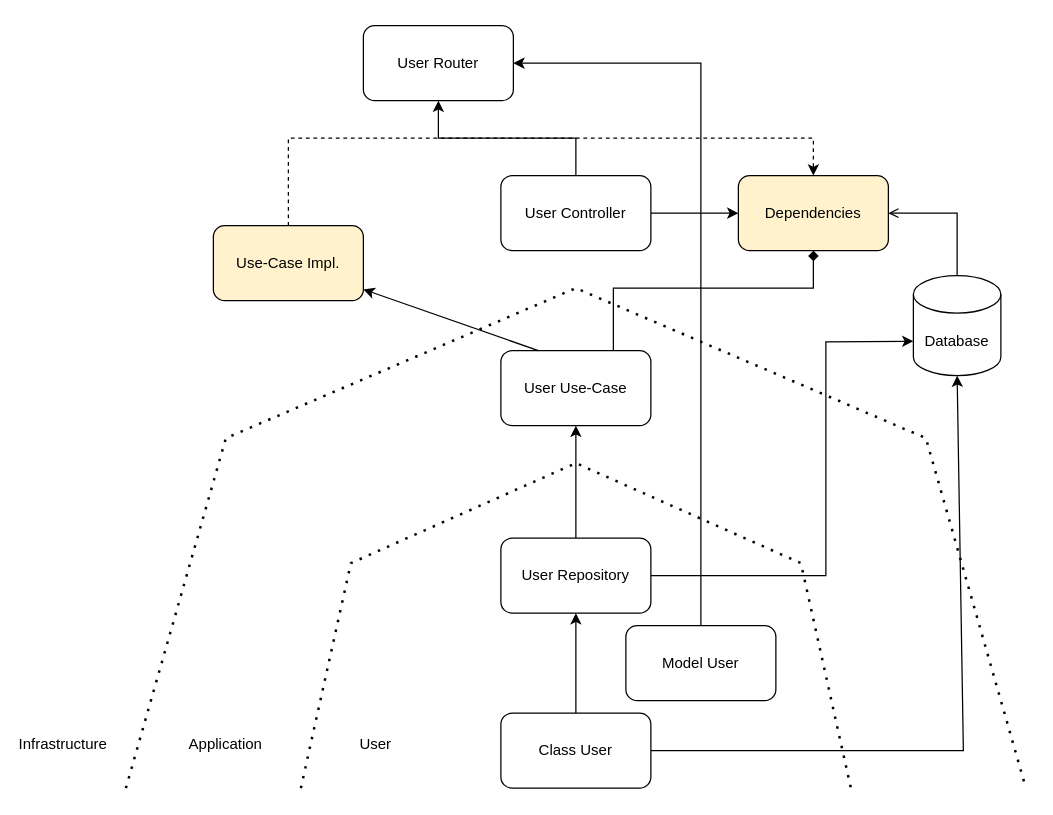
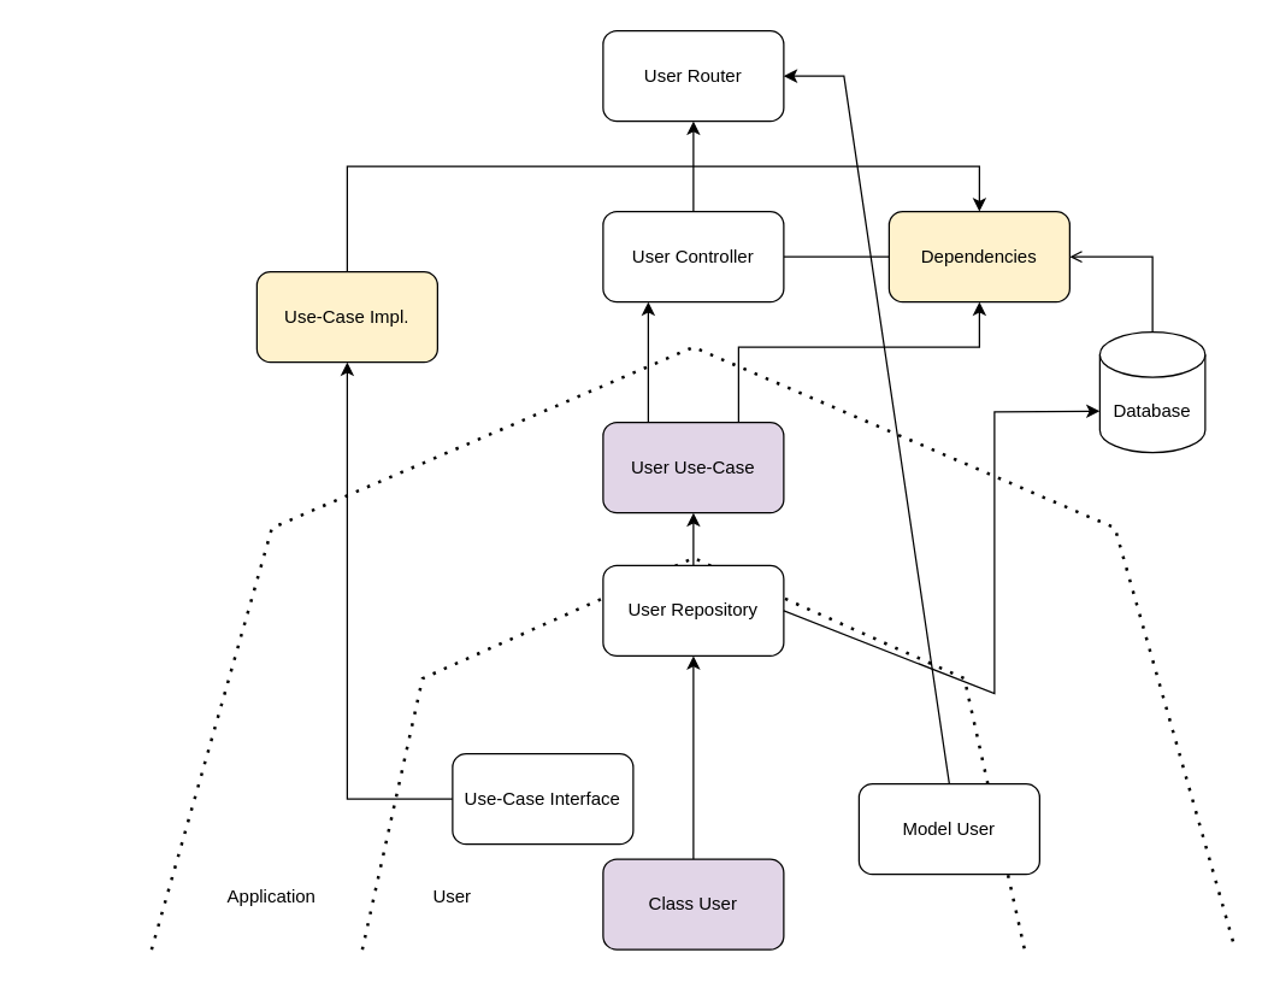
- <mxCell id="14" value="User Router" style="whiteSpace=wrap;html=1;rounded=1;" vertex="1" parent="1"><mxGeometry x="290" y="20" width="120" height="60" as="geometry" /></mxCell>
+ <mxCell id="14" value="User Router" style="whiteSpace=wrap;html=1;rounded=1;" vertex="1" parent="1"><mxGeometry x="400" y="20" width="120" height="60" as="geometry" /></mxCell>
- <mxCell id="25" value="" style="endArrow=classic;html=1;rounded=0;entryX=0.5;entryY=0;entryDx=0;entryDy=0;exitX=0.5;exitY=0;exitDx=0;exitDy=0;dashed=1;" edge="1" parent="1" source="24" target="12"><mxGeometry width="50" height="50" relative="1" as="geometry"><mxPoint x="180" y="220" as="sourcePoint" /><mxPoint x="700" y="240" as="targetPoint" /><Array as="points"><mxPoint x="230" y="110" /><mxPoint x="650" y="110" /></Array></mxGeometry></mxCell>
+ <mxCell id="25" value="" style="endArrow=classic;html=1;rounded=0;entryX=0.5;entryY=0;entryDx=0;entryDy=0;exitX=0.5;exitY=0;exitDx=0;exitDy=0;" edge="1" parent="1" source="24" target="12"><mxGeometry width="50" height="50" relative="1" as="geometry"><mxPoint x="180" y="220" as="sourcePoint" /><mxPoint x="700" y="240" as="targetPoint" /><Array as="points"><mxPoint x="230" y="110" /><mxPoint x="650" y="110" /></Array></mxGeometry></mxCell>
- <mxCell id="9" value="" style="edgeStyle=orthogonalEdgeStyle;rounded=0;orthogonalLoop=1;jettySize=auto;html=1;" edge="1" parent="1" source="11" target="12"><mxGeometry relative="1" as="geometry" /></mxCell>
+ <mxCell id="9" value="" style="edgeStyle=orthogonalEdgeStyle;rounded=0;orthogonalLoop=1;jettySize=auto;html=1;endArrow=none;" edge="1" parent="1" source="11" target="12"><mxGeometry relative="1" as="geometry" /></mxCell>
- <mxCell id="26" value="" style="endArrow=diamond;html=1;rounded=0;exitX=0.75;exitY=0;exitDx=0;exitDy=0;entryX=0.5;entryY=1;entryDx=0;entryDy=0;" edge="1" parent="1" source="8" target="12"><mxGeometry width="50" height="50" relative="1" as="geometry"><mxPoint x="520" y="210" as="sourcePoint" /><mxPoint x="660" y="220" as="targetPoint" /><Array as="points"><mxPoint x="490" y="230" /><mxPoint x="650" y="230" /></Array></mxGeometry></mxCell>
+ <mxCell id="26" value="" style="endArrow=classic;html=1;rounded=0;exitX=0.75;exitY=0;exitDx=0;exitDy=0;entryX=0.5;entryY=1;entryDx=0;entryDy=0;" edge="1" parent="1" source="8" target="12"><mxGeometry width="50" height="50" relative="1" as="geometry"><mxPoint x="520" y="210" as="sourcePoint" /><mxPoint x="660" y="220" as="targetPoint" /><Array as="points"><mxPoint x="490" y="230" /><mxPoint x="650" y="230" /></Array></mxGeometry></mxCell>
- <mxCell id="27" value="" style="endArrow=classic;html=1;rounded=0;exitX=0.25;exitY=0;exitDx=0;exitDy=0;" edge="1" parent="1" source="8" target="24"><mxGeometry width="50" height="50" relative="1" as="geometry"><mxPoint x="410" y="230" as="sourcePoint" /><mxPoint x="500" y="320" as="targetPoint" /></mxGeometry></mxCell>
+ <mxCell id="27" value="" style="endArrow=classic;html=1;rounded=0;entryX=0.25;entryY=1;entryDx=0;entryDy=0;exitX=0.25;exitY=0;exitDx=0;exitDy=0;" edge="1" parent="1" source="8" target="11"><mxGeometry width="50" height="50" relative="1" as="geometry"><mxPoint x="410" y="230" as="sourcePoint" /><mxPoint x="500" y="320" as="targetPoint" /></mxGeometry></mxCell>
- <mxCell id="8" value="User Use-Case" style="whiteSpace=wrap;html=1;rounded=1;" vertex="1" parent="1"><mxGeometry x="400" y="280" width="120" height="60" as="geometry" /></mxCell>
+ <mxCell id="8" value="User Use-Case" style="whiteSpace=wrap;html=1;rounded=1;fillColor=#e1d5e7;" vertex="1" parent="1"><mxGeometry x="400" y="280" width="120" height="60" as="geometry" /></mxCell>
+ <mxCell id="28" value="" style="endArrow=classic;html=1;rounded=0;exitX=0;exitY=0.5;exitDx=0;exitDy=0;entryX=0.5;entryY=1;entryDx=0;entryDy=0;" edge="1" parent="1" source="13" target="24"><mxGeometry width="50" height="50" relative="1" as="geometry"><mxPoint x="450" y="350" as="sourcePoint" /><mxPoint x="500" y="300" as="targetPoint" /><Array as="points"><mxPoint x="230" y="530" /></Array></mxGeometry></mxCell>
- <mxCell id="6" value="User Repository" style="whiteSpace=wrap;html=1;rounded=1;" vertex="1" parent="1"><mxGeometry x="400" y="430" width="120" height="60" as="geometry" /></mxCell>
+ <mxCell id="6" value="User Repository" style="whiteSpace=wrap;html=1;rounded=1;" vertex="1" parent="1"><mxGeometry x="400" y="375" width="120" height="60" as="geometry" /></mxCell>
+ <mxCell id="13" value="Use-Case Interface" style="rounded=1;whiteSpace=wrap;html=1;" vertex="1" parent="1"><mxGeometry x="300" y="500" width="120" height="60" as="geometry" /></mxCell>
- <mxCell id="15" value="Model User" style="rounded=1;whiteSpace=wrap;html=1;" vertex="1" parent="1"><mxGeometry x="500" y="500" width="120" height="60" as="geometry" /></mxCell>
+ <mxCell id="15" value="Model User" style="rounded=1;whiteSpace=wrap;html=1;" vertex="1" parent="1"><mxGeometry x="570" y="520" width="120" height="60" as="geometry" /></mxCell>
- <mxCell id="23" value="Infrastructure" style="text;html=1;strokeColor=none;fillColor=none;align=center;verticalAlign=middle;whiteSpace=wrap;rounded=0;" vertex="1" parent="1"><mxGeometry x="20" y="580" width="60" height="30" as="geometry" /></mxCell>
- <mxCell id="3" value="Class User" style="rounded=1;whiteSpace=wrap;html=1;" vertex="1" parent="1"><mxGeometry x="400" y="570" width="120" height="60" as="geometry" /></mxCell>
+ <mxCell id="3" value="Class User" style="rounded=1;whiteSpace=wrap;html=1;fillColor=#e1d5e7;" vertex="1" parent="1"><mxGeometry x="400" y="570" width="120" height="60" as="geometry" /></mxCell>
- <mxCell id="18" value="" style="endArrow=classic;html=1;rounded=0;exitX=1;exitY=0.5;exitDx=0;exitDy=0;entryX=0.5;entryY=1;entryDx=0;entryDy=0;entryPerimeter=0;" edge="1" parent="1" source="3" target="17"><mxGeometry width="50" height="50" relative="1" as="geometry"><mxPoint x="450" y="370" as="sourcePoint" /><mxPoint x="800" y="370" as="targetPoint" /><Array as="points"><mxPoint x="770" y="600" /></Array></mxGeometry></mxCell>
